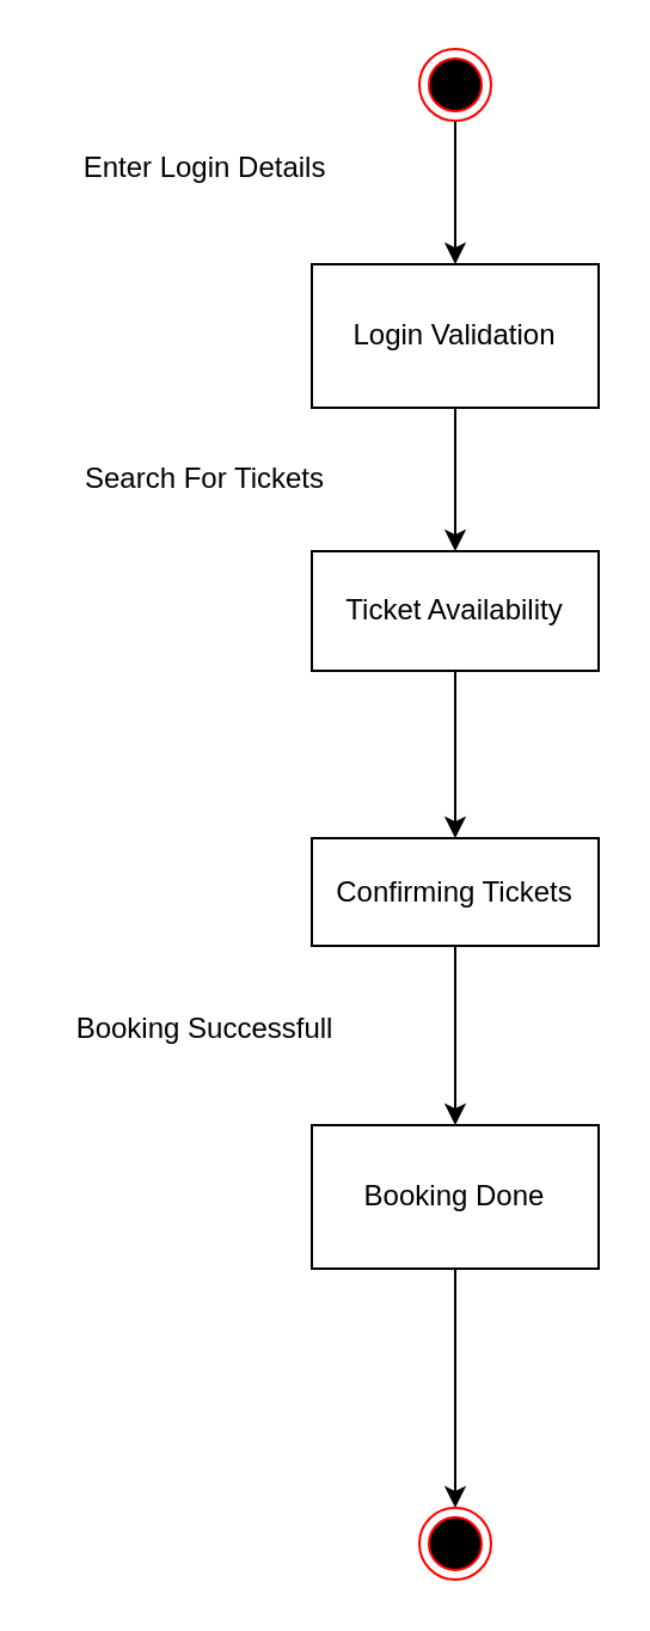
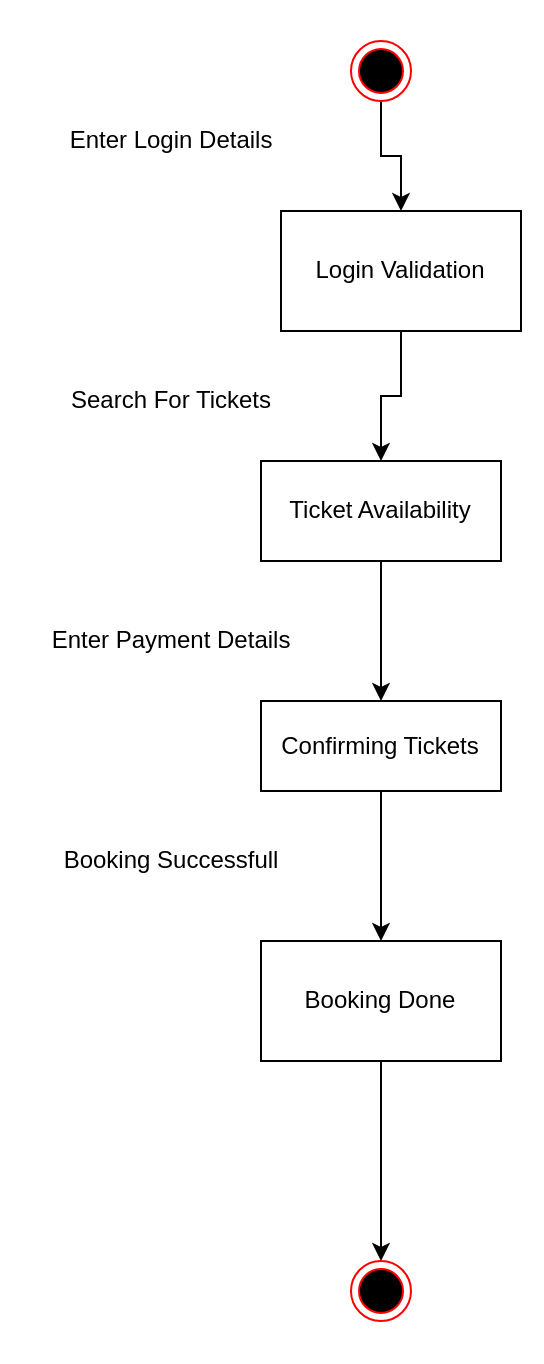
- <mxCell id="5" value="Login Validation" style="rounded=0;whiteSpace=wrap;html=1;" vertex="1" parent="1"><mxGeometry x="130" y="110" width="120" height="60" as="geometry" /></mxCell>
+ <mxCell id="5" value="Login Validation" style="rounded=0;whiteSpace=wrap;html=1;" vertex="1" parent="1"><mxGeometry x="140" y="105" width="120" height="60" as="geometry" /></mxCell>
+ <mxCell id="15" value="Enter Payment Details" style="text;html=1;align=center;verticalAlign=middle;resizable=0;points=[];autosize=1;strokeColor=none;fillColor=none;" vertex="1" parent="1"><mxGeometry x="20" y="310" width="130" height="20" as="geometry" /></mxCell>
